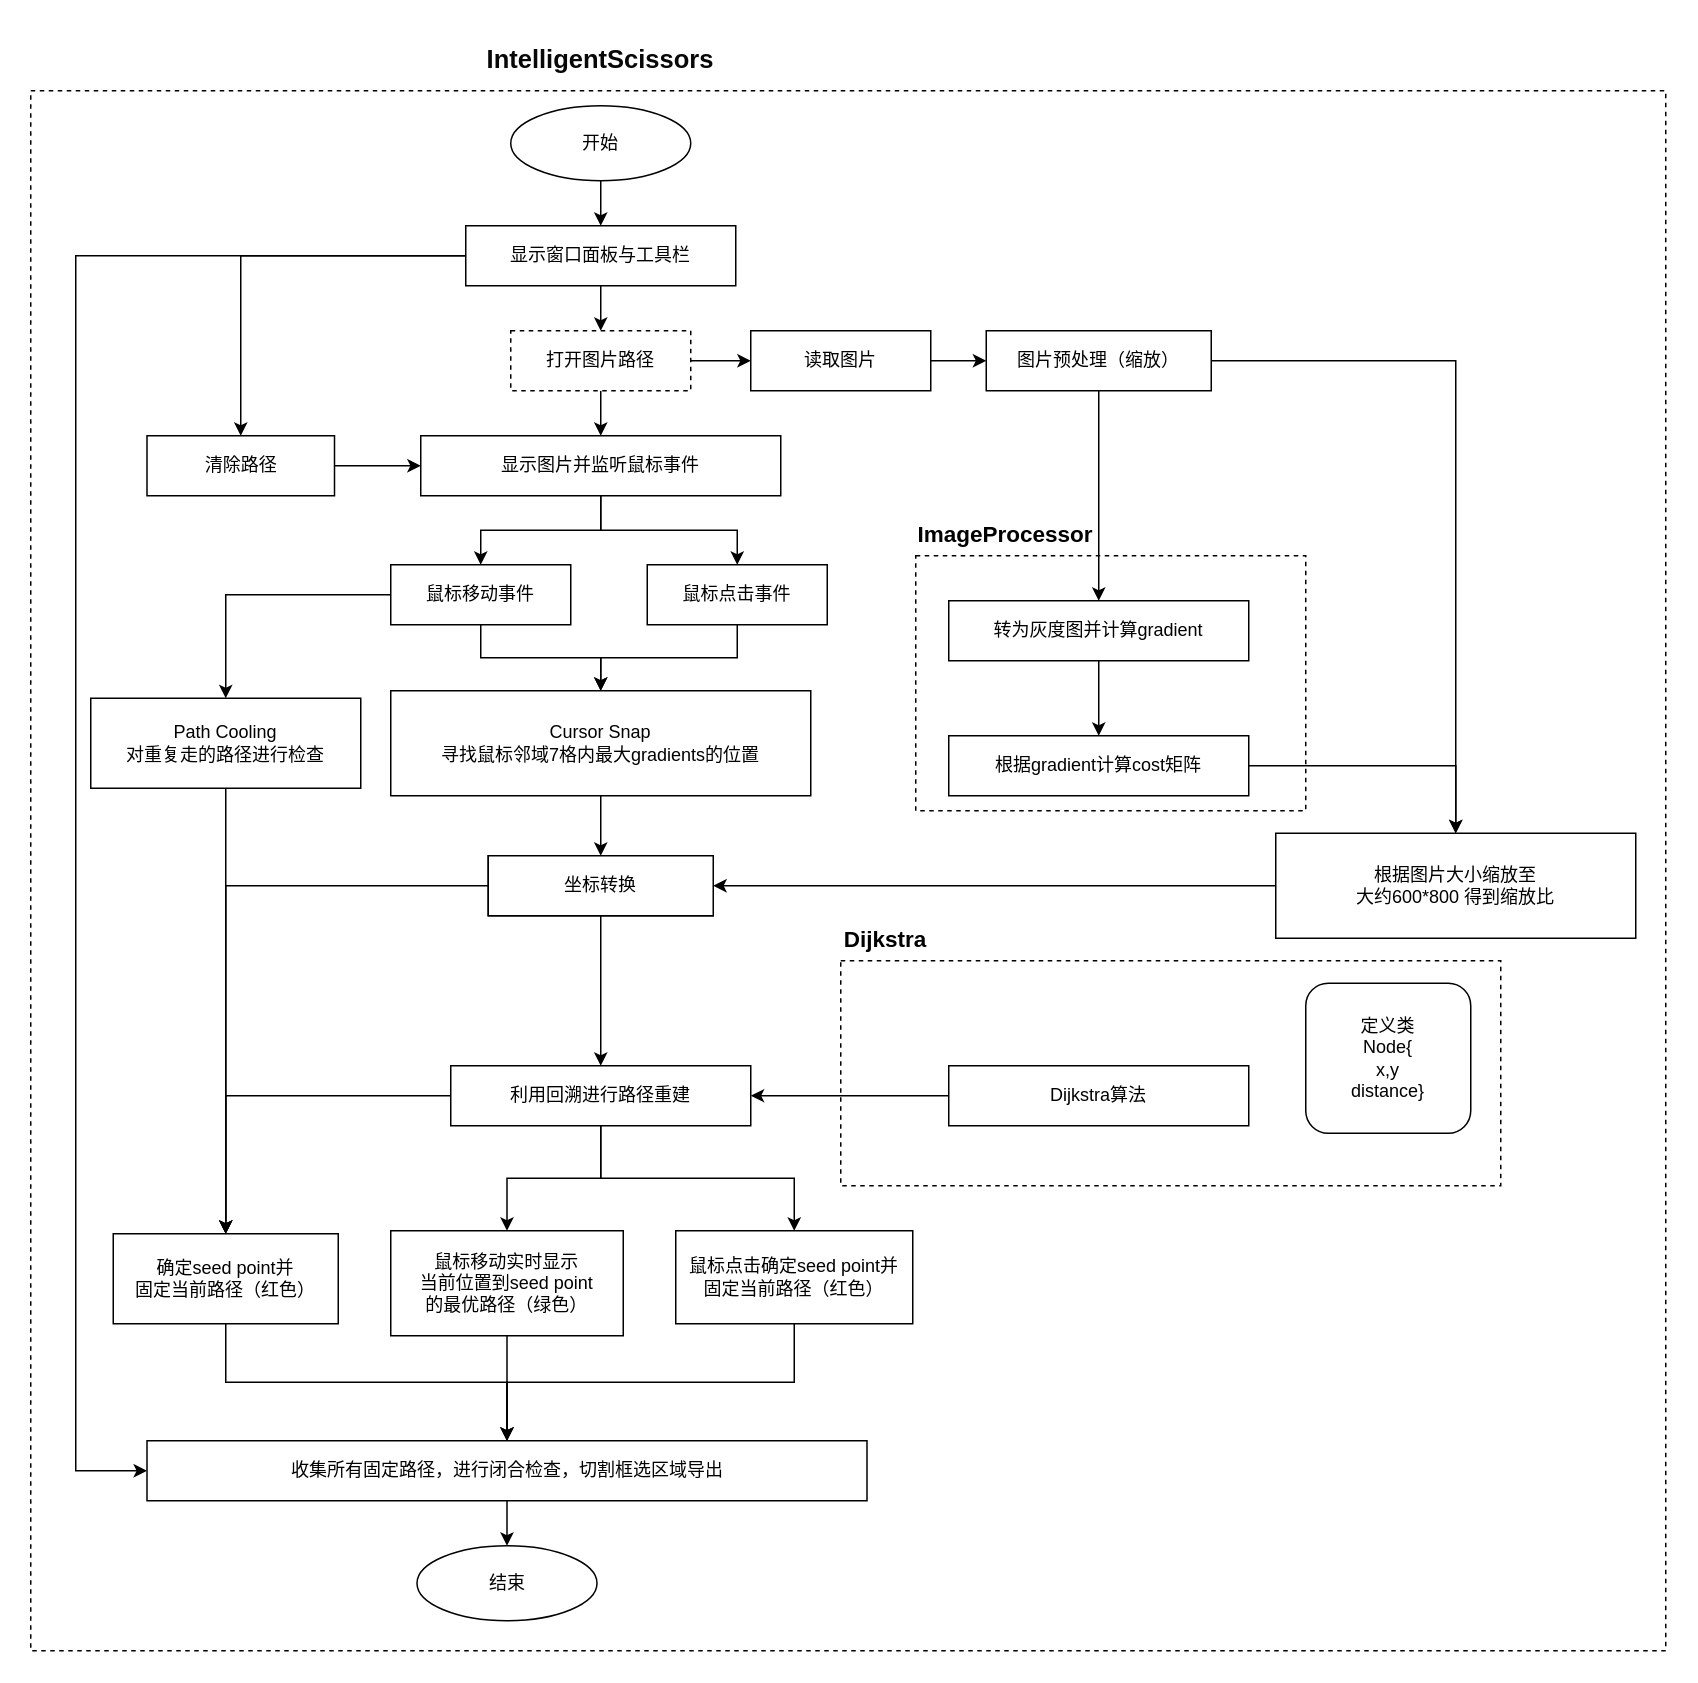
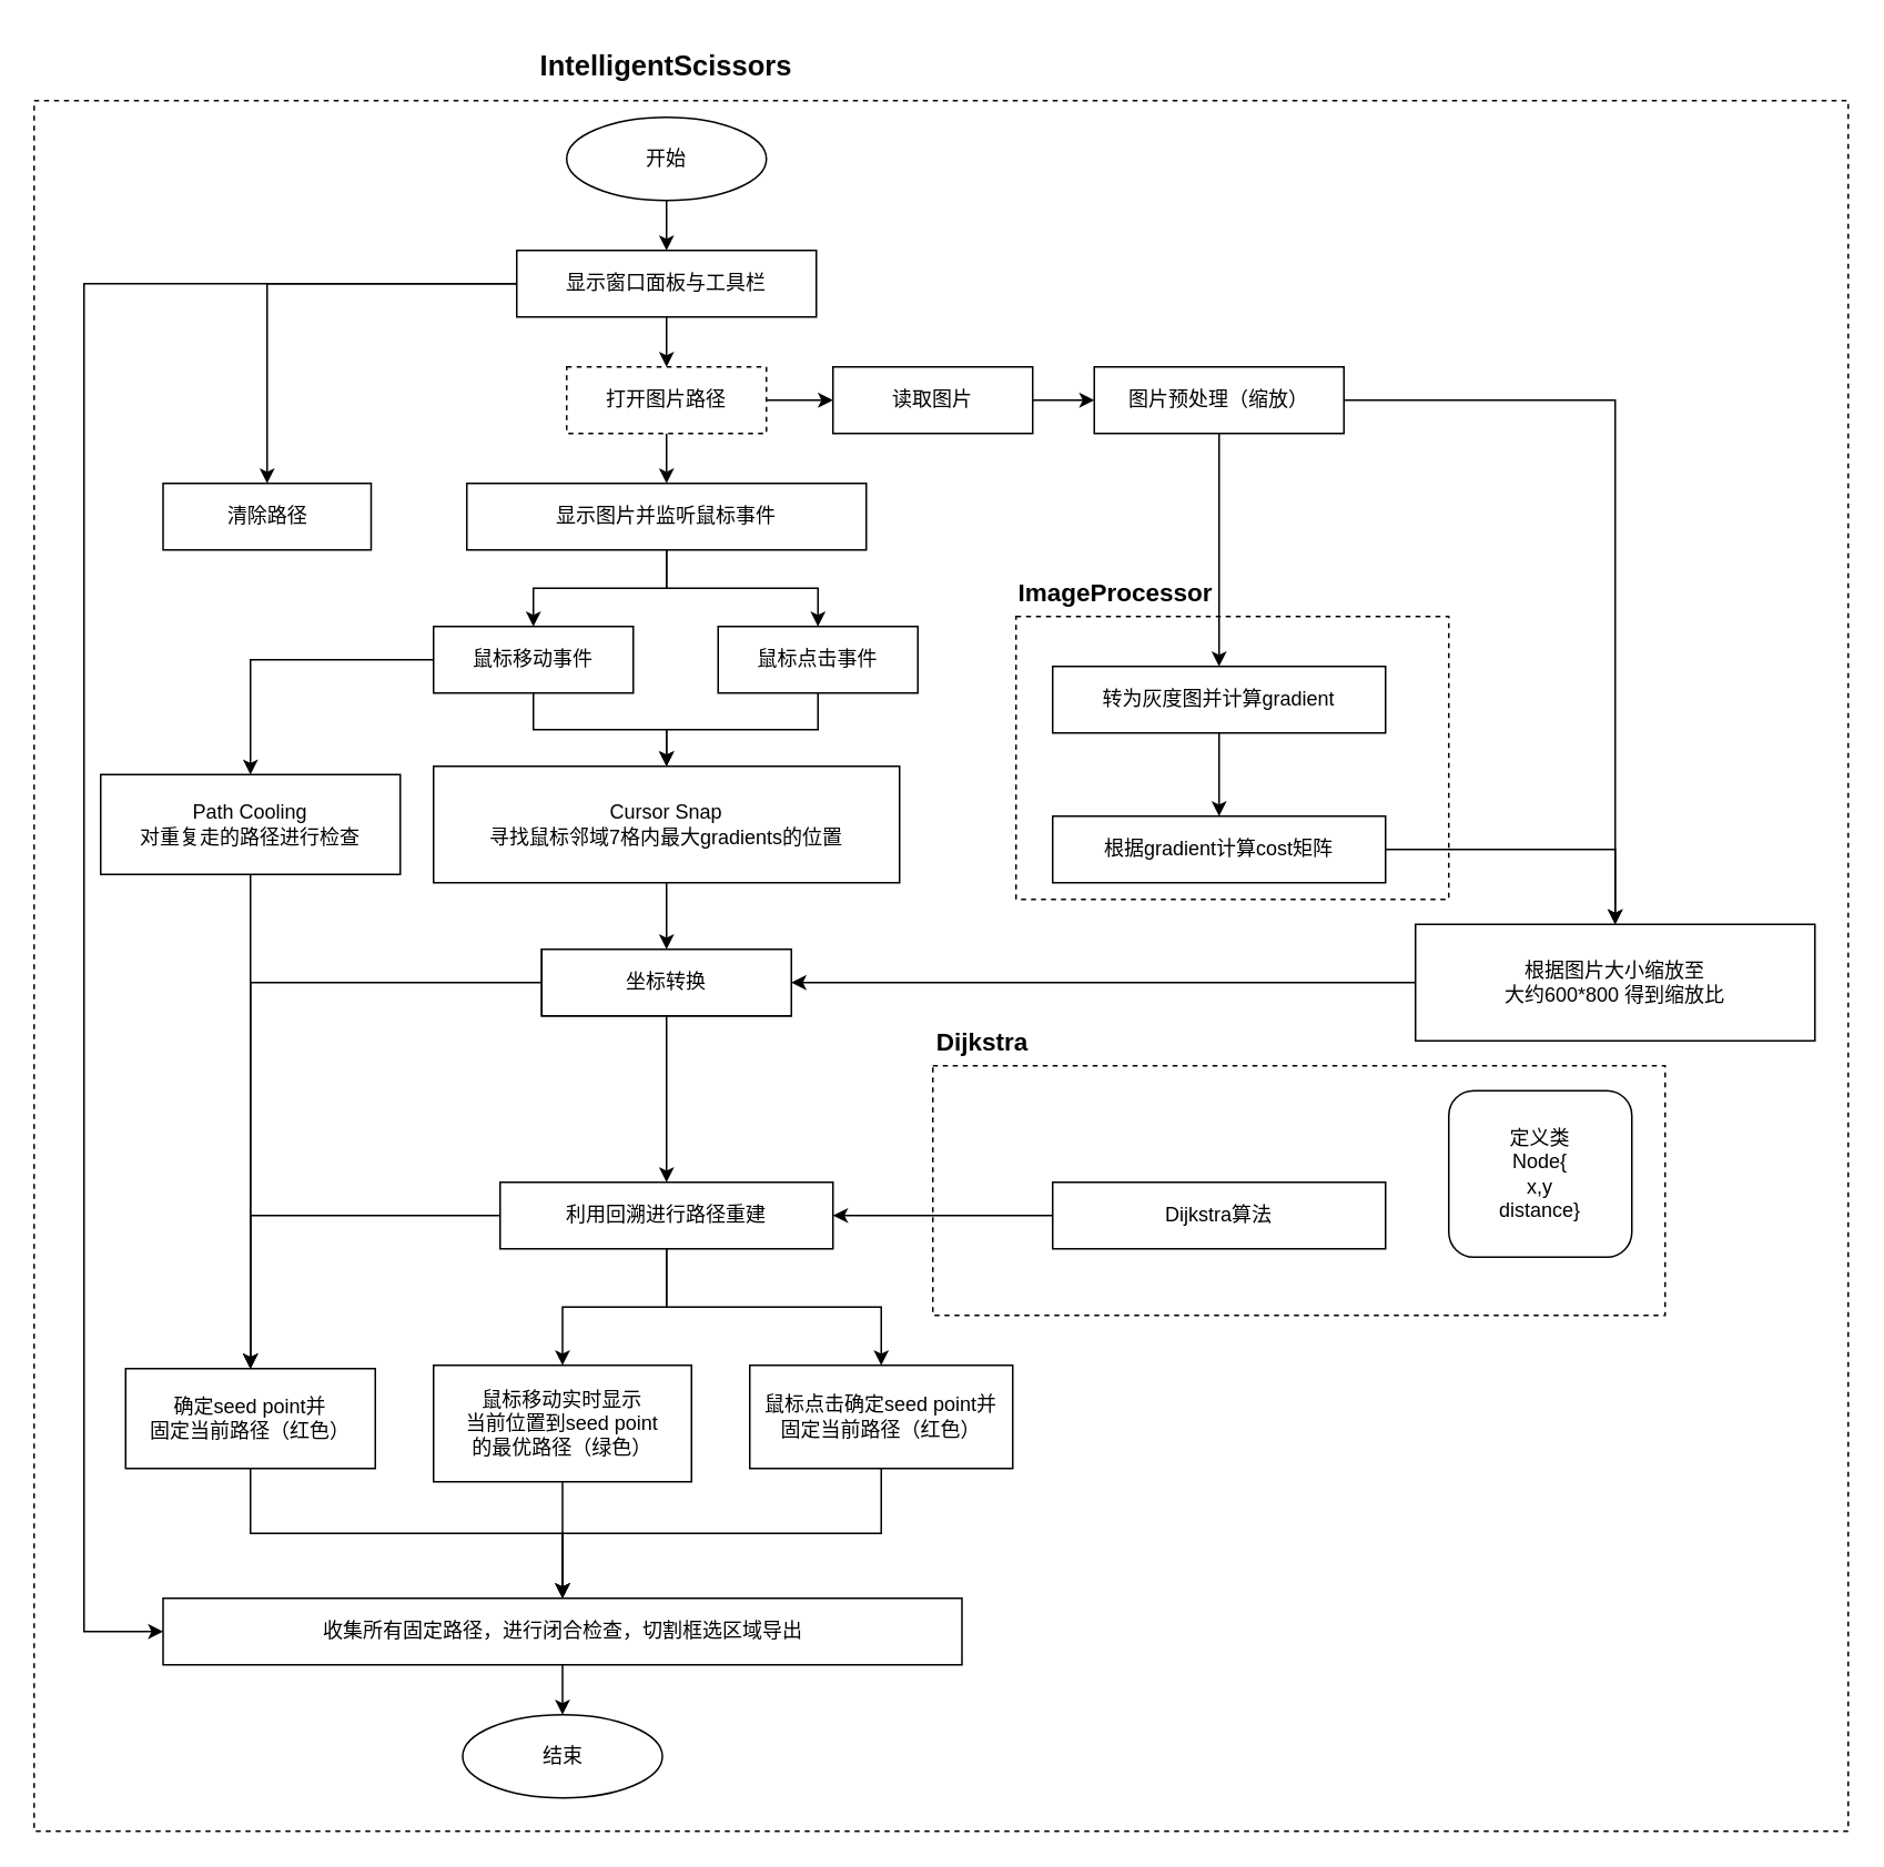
- <mxCell id="59" style="edgeStyle=orthogonalEdgeStyle;rounded=0;orthogonalLoop=1;jettySize=auto;html=1;" edge="1" parent="1" source="60" target="23"><mxGeometry relative="1" as="geometry" /></mxCell>
